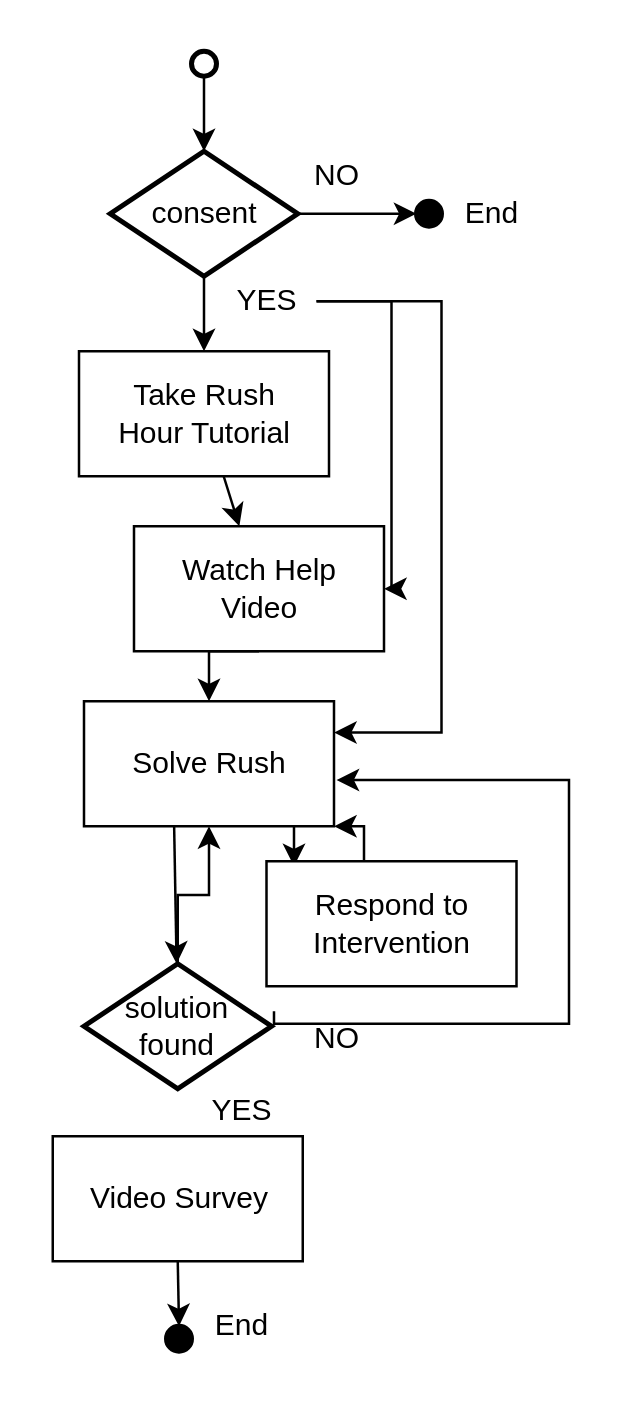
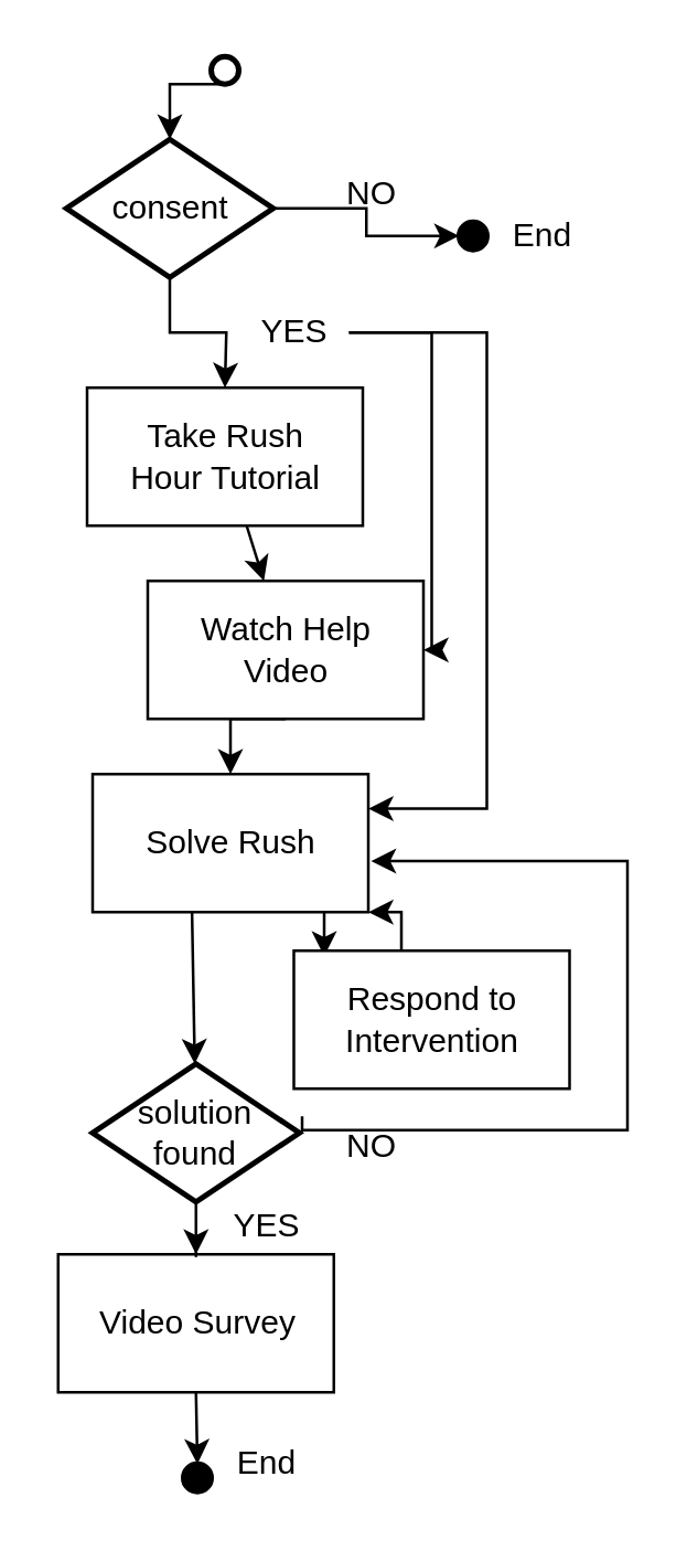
- <mxCell id="6" value="consent" style="strokeWidth=2;html=1;shape=mxgraph.flowchart.decision;whiteSpace=wrap;" vertex="1" parent="1"><mxGeometry x="43.5" y="60" width="75" height="50" as="geometry" /></mxCell>
+ <mxCell id="6" value="consent" style="strokeWidth=2;html=1;shape=mxgraph.flowchart.decision;whiteSpace=wrap;" vertex="1" parent="1"><mxGeometry x="23.5" y="50" width="75" height="50" as="geometry" /></mxCell>
- <mxCell id="27" style="edgeStyle=orthogonalEdgeStyle;rounded=0;orthogonalLoop=1;jettySize=auto;html=1;" edge="1" parent="1" source="28" target="22"><mxGeometry relative="1" as="geometry" /></mxCell>
+ <mxCell id="27" style="edgeStyle=orthogonalEdgeStyle;rounded=0;orthogonalLoop=1;jettySize=auto;html=1;entryX=0.5;entryY=0;entryDx=0;entryDy=0;" edge="1" parent="1" source="28" target="17"><mxGeometry relative="1" as="geometry" /></mxCell>
